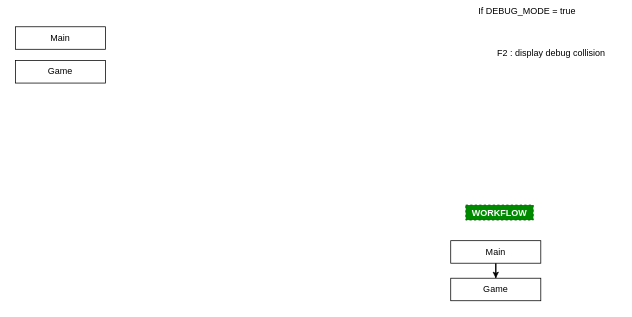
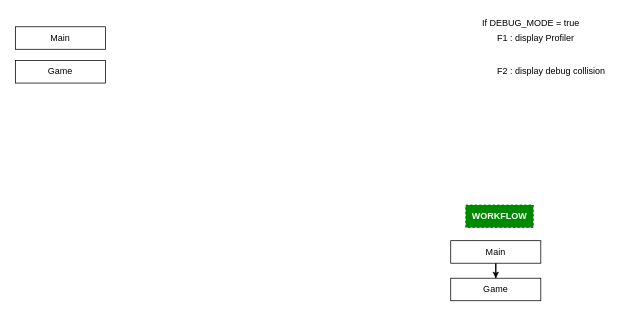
- <mxCell id="4" value="If DEBUG_MODE = true" style="text;html=1;strokeColor=none;fillColor=none;align=left;verticalAlign=middle;whiteSpace=wrap;rounded=0;dashed=1;" parent="1" vertex="1"><mxGeometry x="635" y="5" width="170" height="20" as="geometry" /></mxCell>
+ <mxCell id="4" value="If DEBUG_MODE = true" style="text;html=1;strokeColor=none;fillColor=none;align=left;verticalAlign=middle;whiteSpace=wrap;rounded=0;dashed=1;" parent="1" vertex="1"><mxGeometry x="640" y="20" width="170" height="20" as="geometry" /></mxCell>
+ <mxCell id="3" value="F1 : display Profiler" style="text;html=1;strokeColor=none;fillColor=none;align=left;verticalAlign=middle;whiteSpace=wrap;rounded=0;dashed=1;" parent="1" vertex="1"><mxGeometry x="660" y="40" width="110" height="20" as="geometry" /></mxCell>
- <mxCell id="5" value="F2 : display debug collision" style="text;html=1;strokeColor=none;fillColor=none;align=left;verticalAlign=middle;whiteSpace=wrap;rounded=0;dashed=1;" parent="1" vertex="1"><mxGeometry x="660" y="60" width="160" height="20" as="geometry" /></mxCell>
+ <mxCell id="5" value="F2 : display debug collision" style="text;html=1;strokeColor=none;fillColor=none;align=left;verticalAlign=middle;whiteSpace=wrap;rounded=0;dashed=1;" parent="1" vertex="1"><mxGeometry x="660" y="85" width="160" height="20" as="geometry" /></mxCell>
- <mxCell id="2" value="&lt;b&gt;WORKFLOW&lt;/b&gt;" style="text;html=1;strokeColor=#005700;fillColor=#008a00;align=center;verticalAlign=middle;whiteSpace=wrap;rounded=0;dashed=1;fontColor=#ffffff;" parent="1" vertex="1"><mxGeometry x="620" y="272.5" width="90" height="20" as="geometry" /></mxCell>
+ <mxCell id="2" value="&lt;b&gt;WORKFLOW&lt;/b&gt;" style="text;html=1;strokeColor=#005700;fillColor=#008a00;align=center;verticalAlign=middle;whiteSpace=wrap;rounded=0;dashed=1;fontColor=#ffffff;" parent="1" vertex="1"><mxGeometry x="620" y="272.5" width="90" height="30" as="geometry" /></mxCell>
